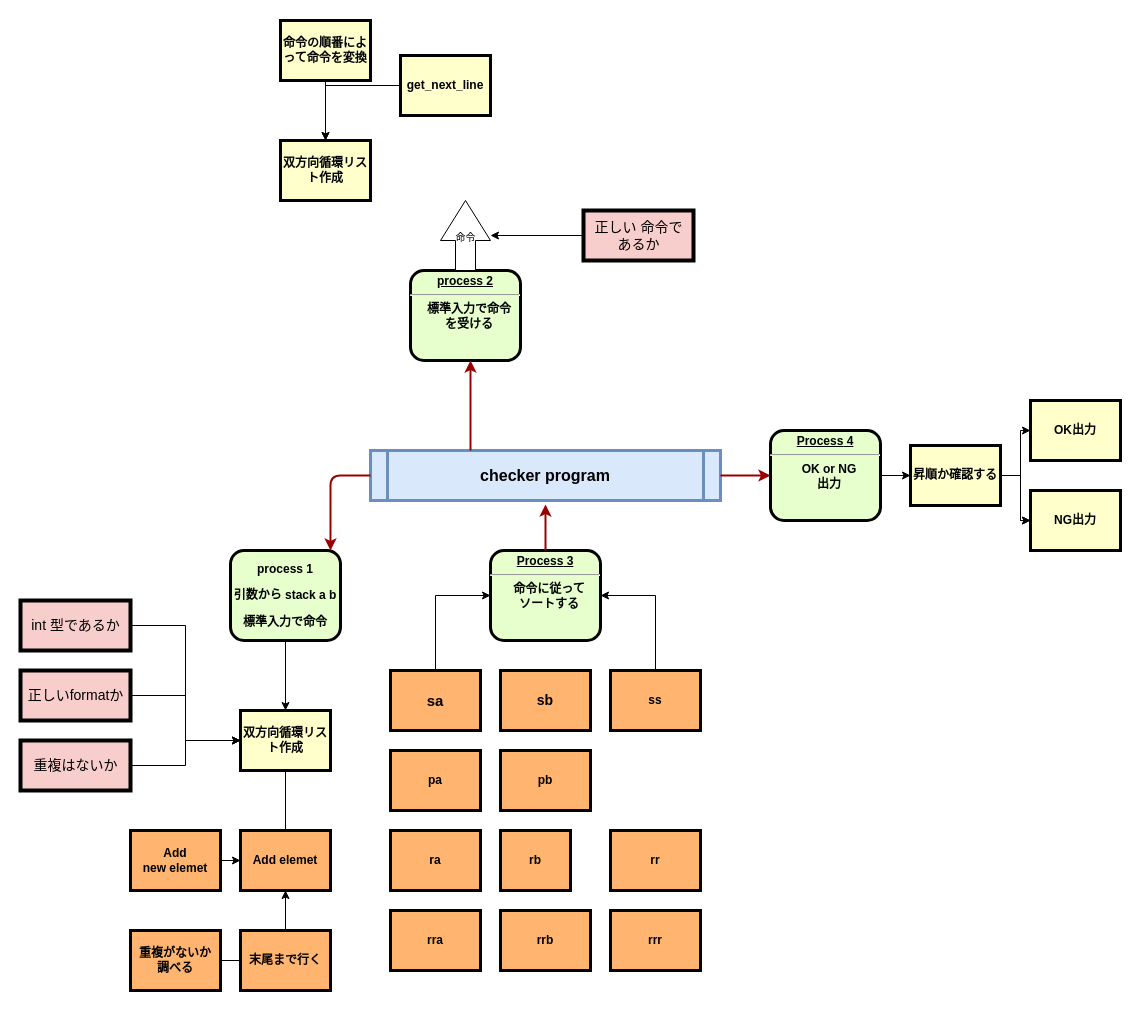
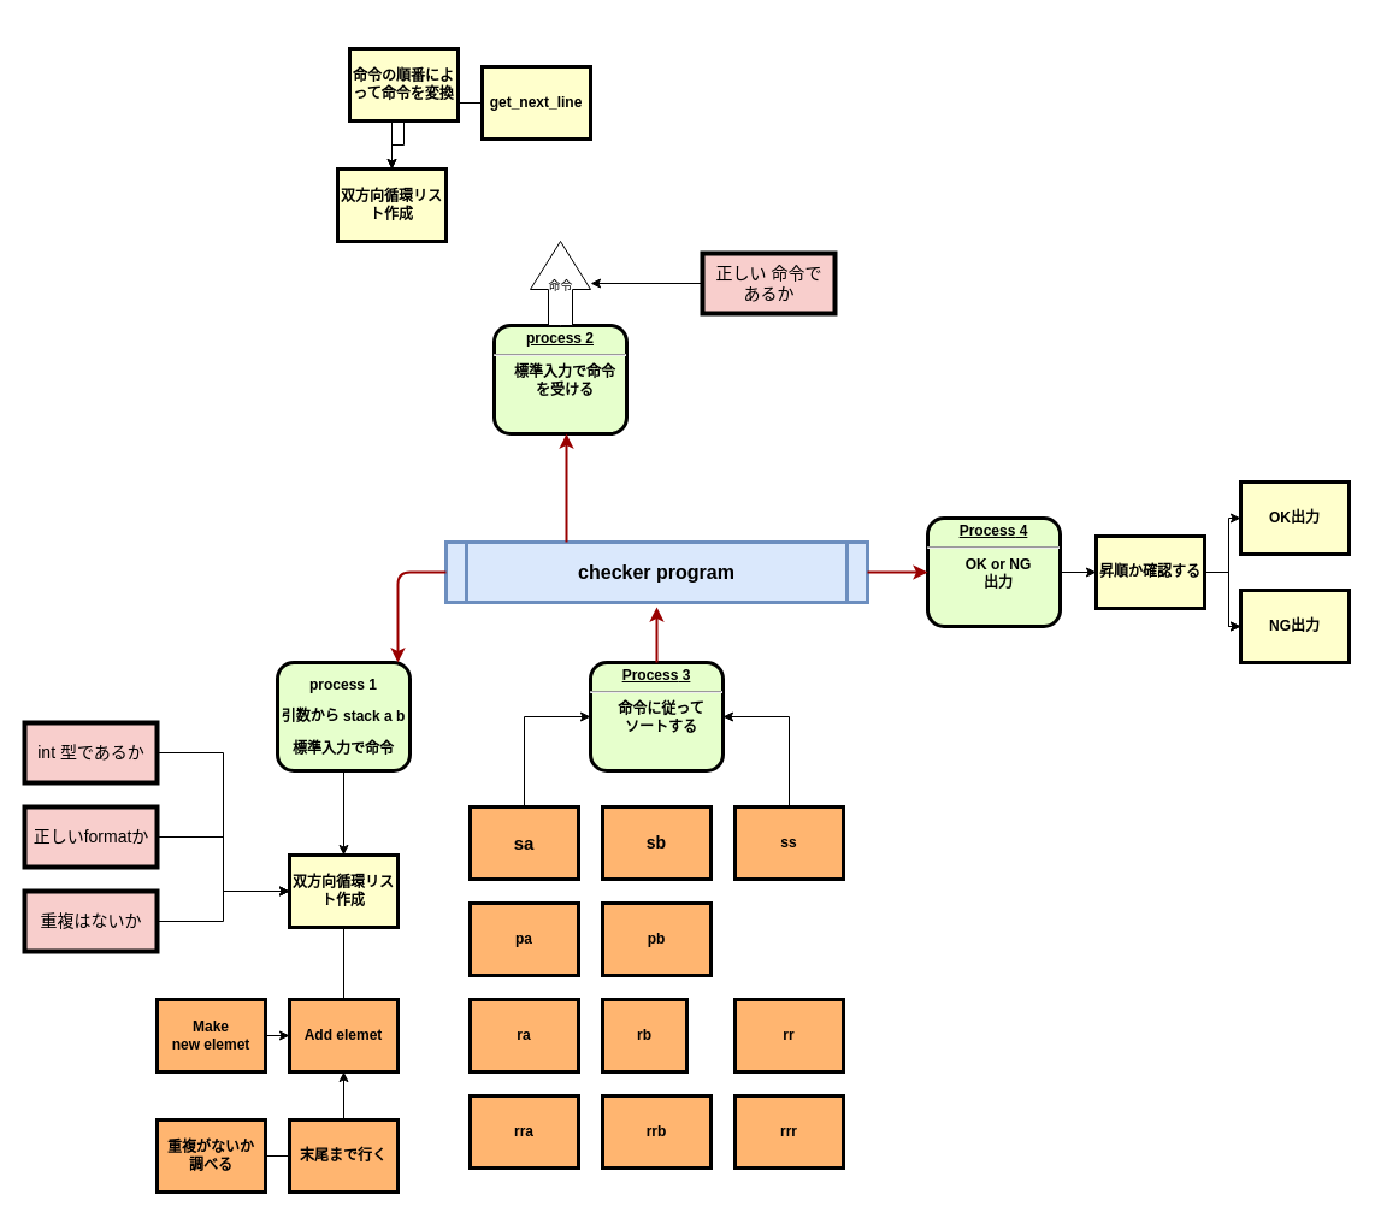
- <mxCell id="32" value="命令の順番によって命令を変換" style="whiteSpace=wrap;align=center;verticalAlign=middle;fontStyle=1;strokeWidth=3;fillColor=#FFFFCC" parent="1" vertex="1"><mxGeometry x="280" y="20" width="90" height="60" as="geometry" /></mxCell>
+ <mxCell id="32" value="命令の順番によって命令を変換" style="whiteSpace=wrap;align=center;verticalAlign=middle;fontStyle=1;strokeWidth=3;fillColor=#FFFFCC" parent="1" vertex="1"><mxGeometry x="290" y="40" width="90" height="60" as="geometry" /></mxCell>
- <mxCell id="21" value="Add &#10;new elemet" style="whiteSpace=wrap;align=center;verticalAlign=middle;fontStyle=1;strokeWidth=3;fillColor=#FFB570;" parent="1" vertex="1"><mxGeometry x="130" y="830" width="90" height="60" as="geometry" /></mxCell>
+ <mxCell id="21" value="Make &#10;new elemet" style="whiteSpace=wrap;align=center;verticalAlign=middle;fontStyle=1;strokeWidth=3;fillColor=#FFB570;" parent="1" vertex="1"><mxGeometry x="130" y="830" width="90" height="60" as="geometry" /></mxCell>
